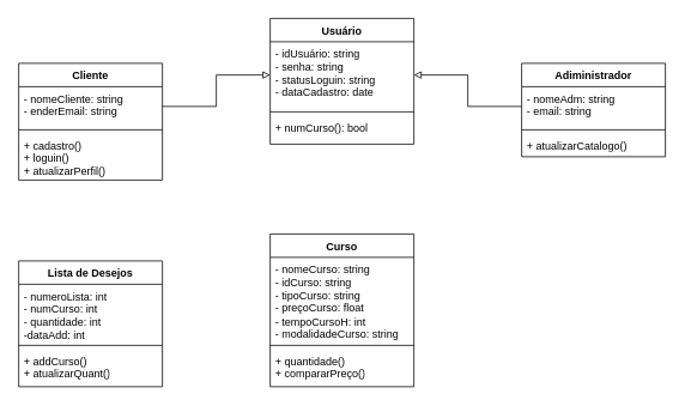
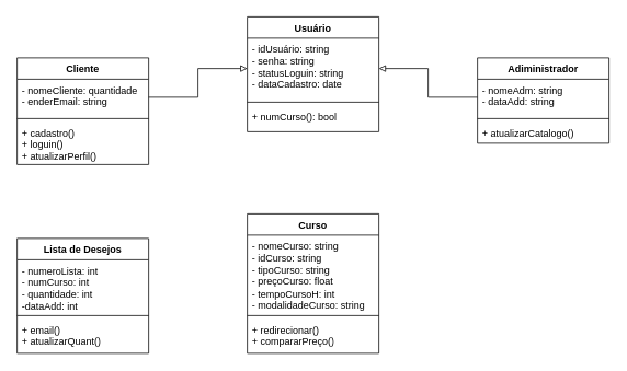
- <mxCell id="7" value="&lt;div&gt;- nomeCliente: string&lt;/div&gt;- enderEmail: string" style="text;strokeColor=none;fillColor=none;align=left;verticalAlign=top;spacingLeft=4;spacingRight=4;overflow=hidden;rotatable=0;points=[[0,0.5],[1,0.5]];portConstraint=eastwest;whiteSpace=wrap;html=1;" vertex="1" parent="6"><mxGeometry y="26" width="160" height="44" as="geometry" /></mxCell>
+ <mxCell id="7" value="&lt;div&gt;- nomeCliente: quantidade&lt;/div&gt;- enderEmail: string" style="text;strokeColor=none;fillColor=none;align=left;verticalAlign=top;spacingLeft=4;spacingRight=4;overflow=hidden;rotatable=0;points=[[0,0.5],[1,0.5]];portConstraint=eastwest;whiteSpace=wrap;html=1;" vertex="1" parent="6"><mxGeometry y="26" width="160" height="44" as="geometry" /></mxCell>
- <mxCell id="12" value="- nomeAdm: string&lt;div&gt;- email: string&lt;/div&gt;" style="text;strokeColor=none;fillColor=none;align=left;verticalAlign=top;spacingLeft=4;spacingRight=4;overflow=hidden;rotatable=0;points=[[0,0.5],[1,0.5]];portConstraint=eastwest;whiteSpace=wrap;html=1;" vertex="1" parent="11"><mxGeometry y="26" width="160" height="44" as="geometry" /></mxCell>
+ <mxCell id="12" value="- nomeAdm: string&lt;div&gt;- dataAdd: string&lt;/div&gt;" style="text;strokeColor=none;fillColor=none;align=left;verticalAlign=top;spacingLeft=4;spacingRight=4;overflow=hidden;rotatable=0;points=[[0,0.5],[1,0.5]];portConstraint=eastwest;whiteSpace=wrap;html=1;" vertex="1" parent="11"><mxGeometry y="26" width="160" height="44" as="geometry" /></mxCell>
- <mxCell id="19" value="+ addCurso()&lt;div&gt;+ atualizarQuant()&lt;/div&gt;" style="text;strokeColor=none;fillColor=none;align=left;verticalAlign=top;spacingLeft=4;spacingRight=4;overflow=hidden;rotatable=0;points=[[0,0.5],[1,0.5]];portConstraint=eastwest;whiteSpace=wrap;html=1;" vertex="1" parent="16"><mxGeometry y="98" width="160" height="42" as="geometry" /></mxCell>
+ <mxCell id="19" value="+ email()&lt;div&gt;+ atualizarQuant()&lt;/div&gt;" style="text;strokeColor=none;fillColor=none;align=left;verticalAlign=top;spacingLeft=4;spacingRight=4;overflow=hidden;rotatable=0;points=[[0,0.5],[1,0.5]];portConstraint=eastwest;whiteSpace=wrap;html=1;" vertex="1" parent="16"><mxGeometry y="98" width="160" height="42" as="geometry" /></mxCell>
- <mxCell id="23" value="+ quantidade()&lt;div&gt;+ compararPreço()&lt;/div&gt;" style="text;strokeColor=none;fillColor=none;align=left;verticalAlign=top;spacingLeft=4;spacingRight=4;overflow=hidden;rotatable=0;points=[[0,0.5],[1,0.5]];portConstraint=eastwest;whiteSpace=wrap;html=1;" vertex="1" parent="20"><mxGeometry y="128" width="160" height="42" as="geometry" /></mxCell>
+ <mxCell id="23" value="+ redirecionar()&lt;div&gt;+ compararPreço()&lt;/div&gt;" style="text;strokeColor=none;fillColor=none;align=left;verticalAlign=top;spacingLeft=4;spacingRight=4;overflow=hidden;rotatable=0;points=[[0,0.5],[1,0.5]];portConstraint=eastwest;whiteSpace=wrap;html=1;" vertex="1" parent="20"><mxGeometry y="128" width="160" height="42" as="geometry" /></mxCell>
